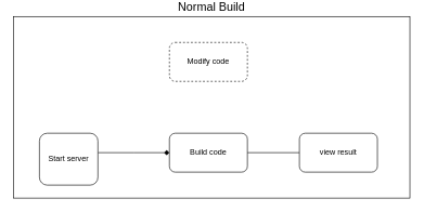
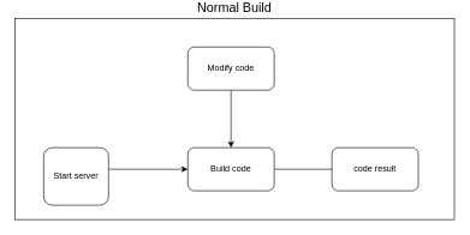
- <mxCell id="6" value="Modify code" style="whiteSpace=wrap;html=1;rounded=1;dashed=1;" vertex="1" parent="1"><mxGeometry x="260" y="60" width="120" height="60" as="geometry" /></mxCell>
+ <mxCell id="6" value="Modify code" style="whiteSpace=wrap;html=1;rounded=1;" vertex="1" parent="1"><mxGeometry x="260" y="60" width="120" height="60" as="geometry" /></mxCell>
+ <mxCell id="3" value="" style="edgeStyle=orthogonalEdgeStyle;rounded=0;orthogonalLoop=1;jettySize=auto;html=1;entryX=0.5;entryY=0;entryDx=0;entryDy=0;exitX=0.5;exitY=1;exitDx=0;exitDy=0;" edge="1" parent="1" source="6" target="5"><mxGeometry relative="1" as="geometry" /></mxCell>
- <mxCell id="8" value="" style="edgeStyle=elbowEdgeStyle;rounded=0;orthogonalLoop=1;jettySize=auto;elbow=vertical;html=1;startArrow=none;startFill=0;endArrow=diamond;endFill=1;fontSize=12;" edge="1" parent="1" source="9" target="5"><mxGeometry relative="1" as="geometry" /></mxCell>
+ <mxCell id="8" value="" style="edgeStyle=elbowEdgeStyle;rounded=0;orthogonalLoop=1;jettySize=auto;elbow=vertical;html=1;startArrow=none;startFill=0;endArrow=classic;endFill=1;fontSize=12;" edge="1" parent="1" source="9" target="5"><mxGeometry relative="1" as="geometry" /></mxCell>
- <mxCell id="7" value="view result" style="whiteSpace=wrap;html=1;rounded=1;" vertex="1" parent="1"><mxGeometry x="460" y="200" width="120" height="60" as="geometry" /></mxCell>
+ <mxCell id="7" value="code result" style="whiteSpace=wrap;html=1;rounded=1;" vertex="1" parent="1"><mxGeometry x="460" y="200" width="120" height="60" as="geometry" /></mxCell>
